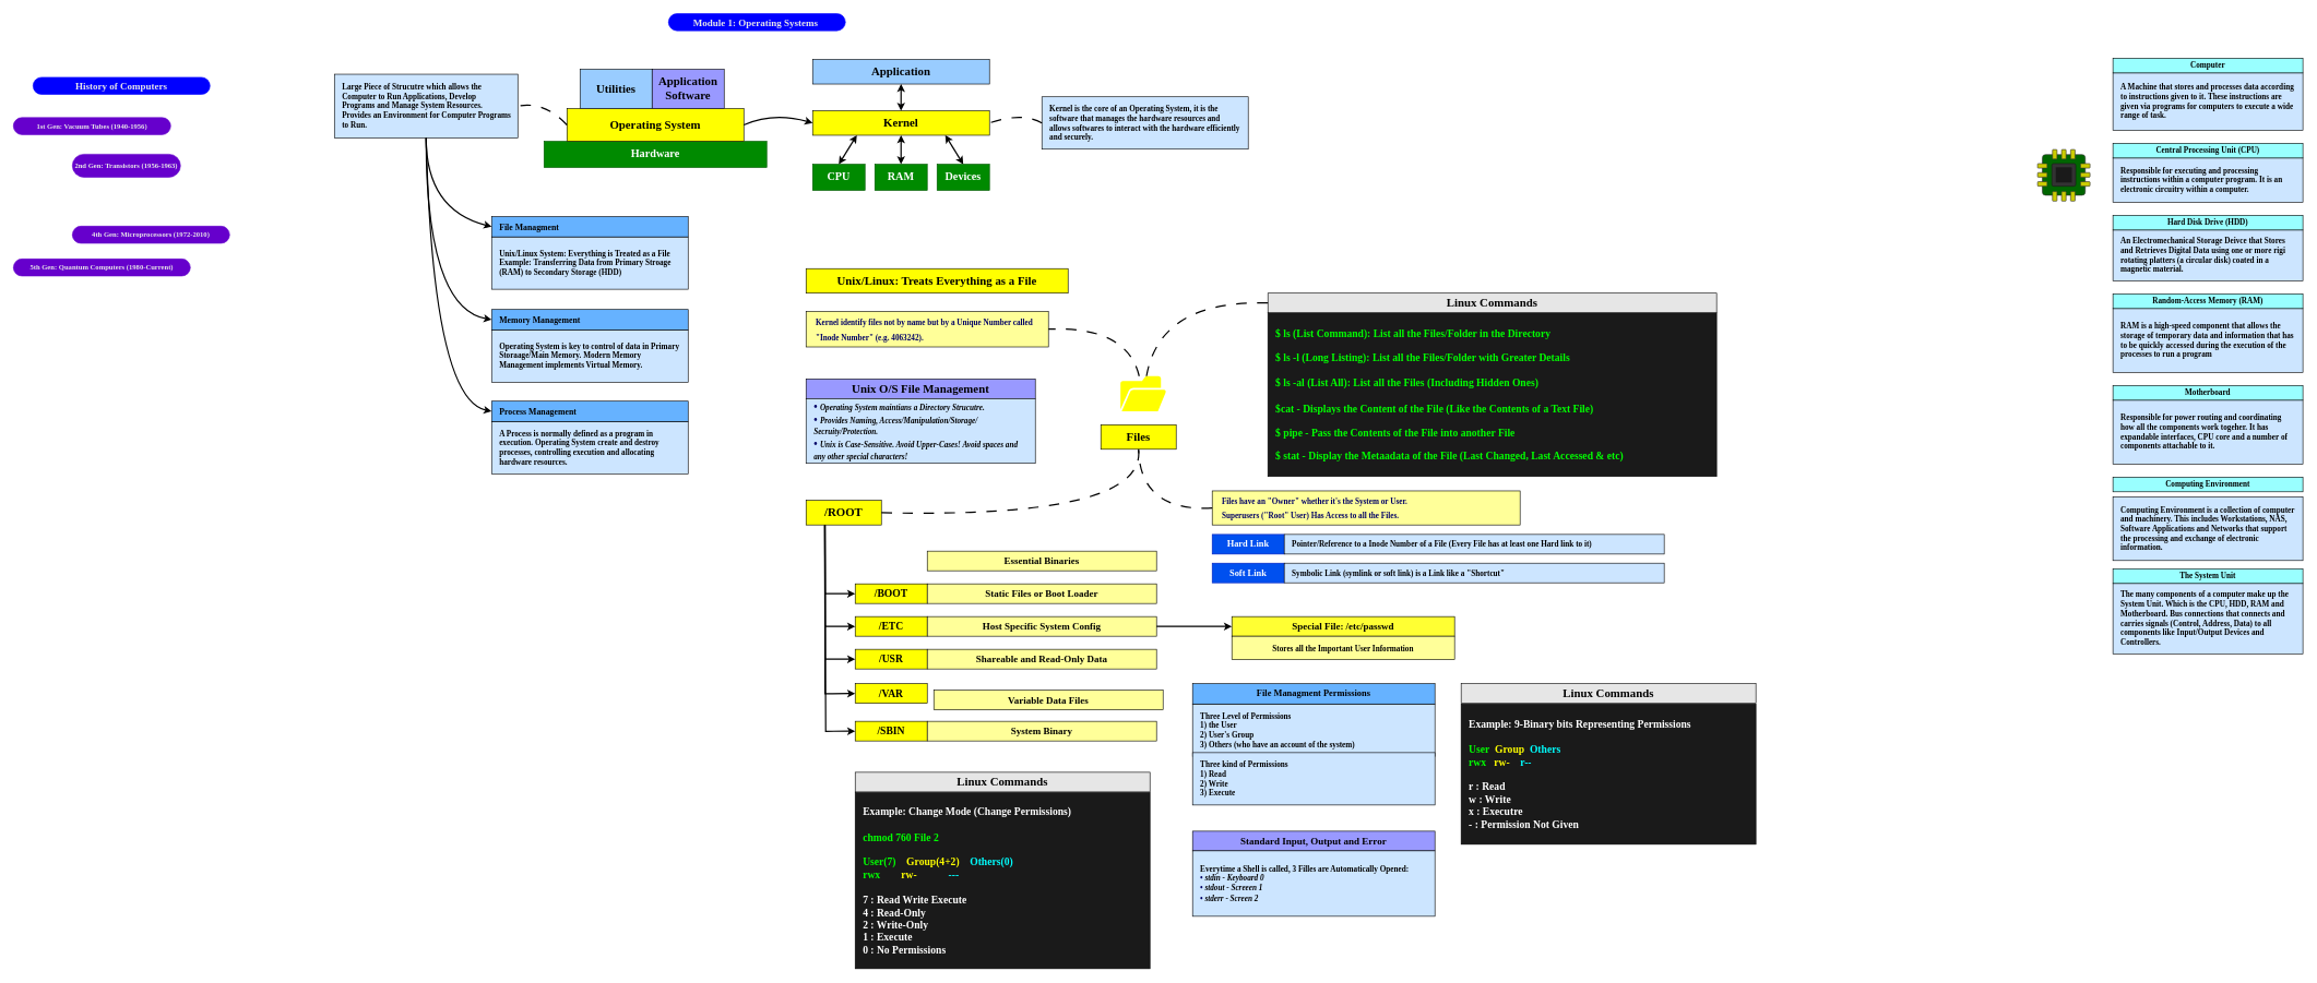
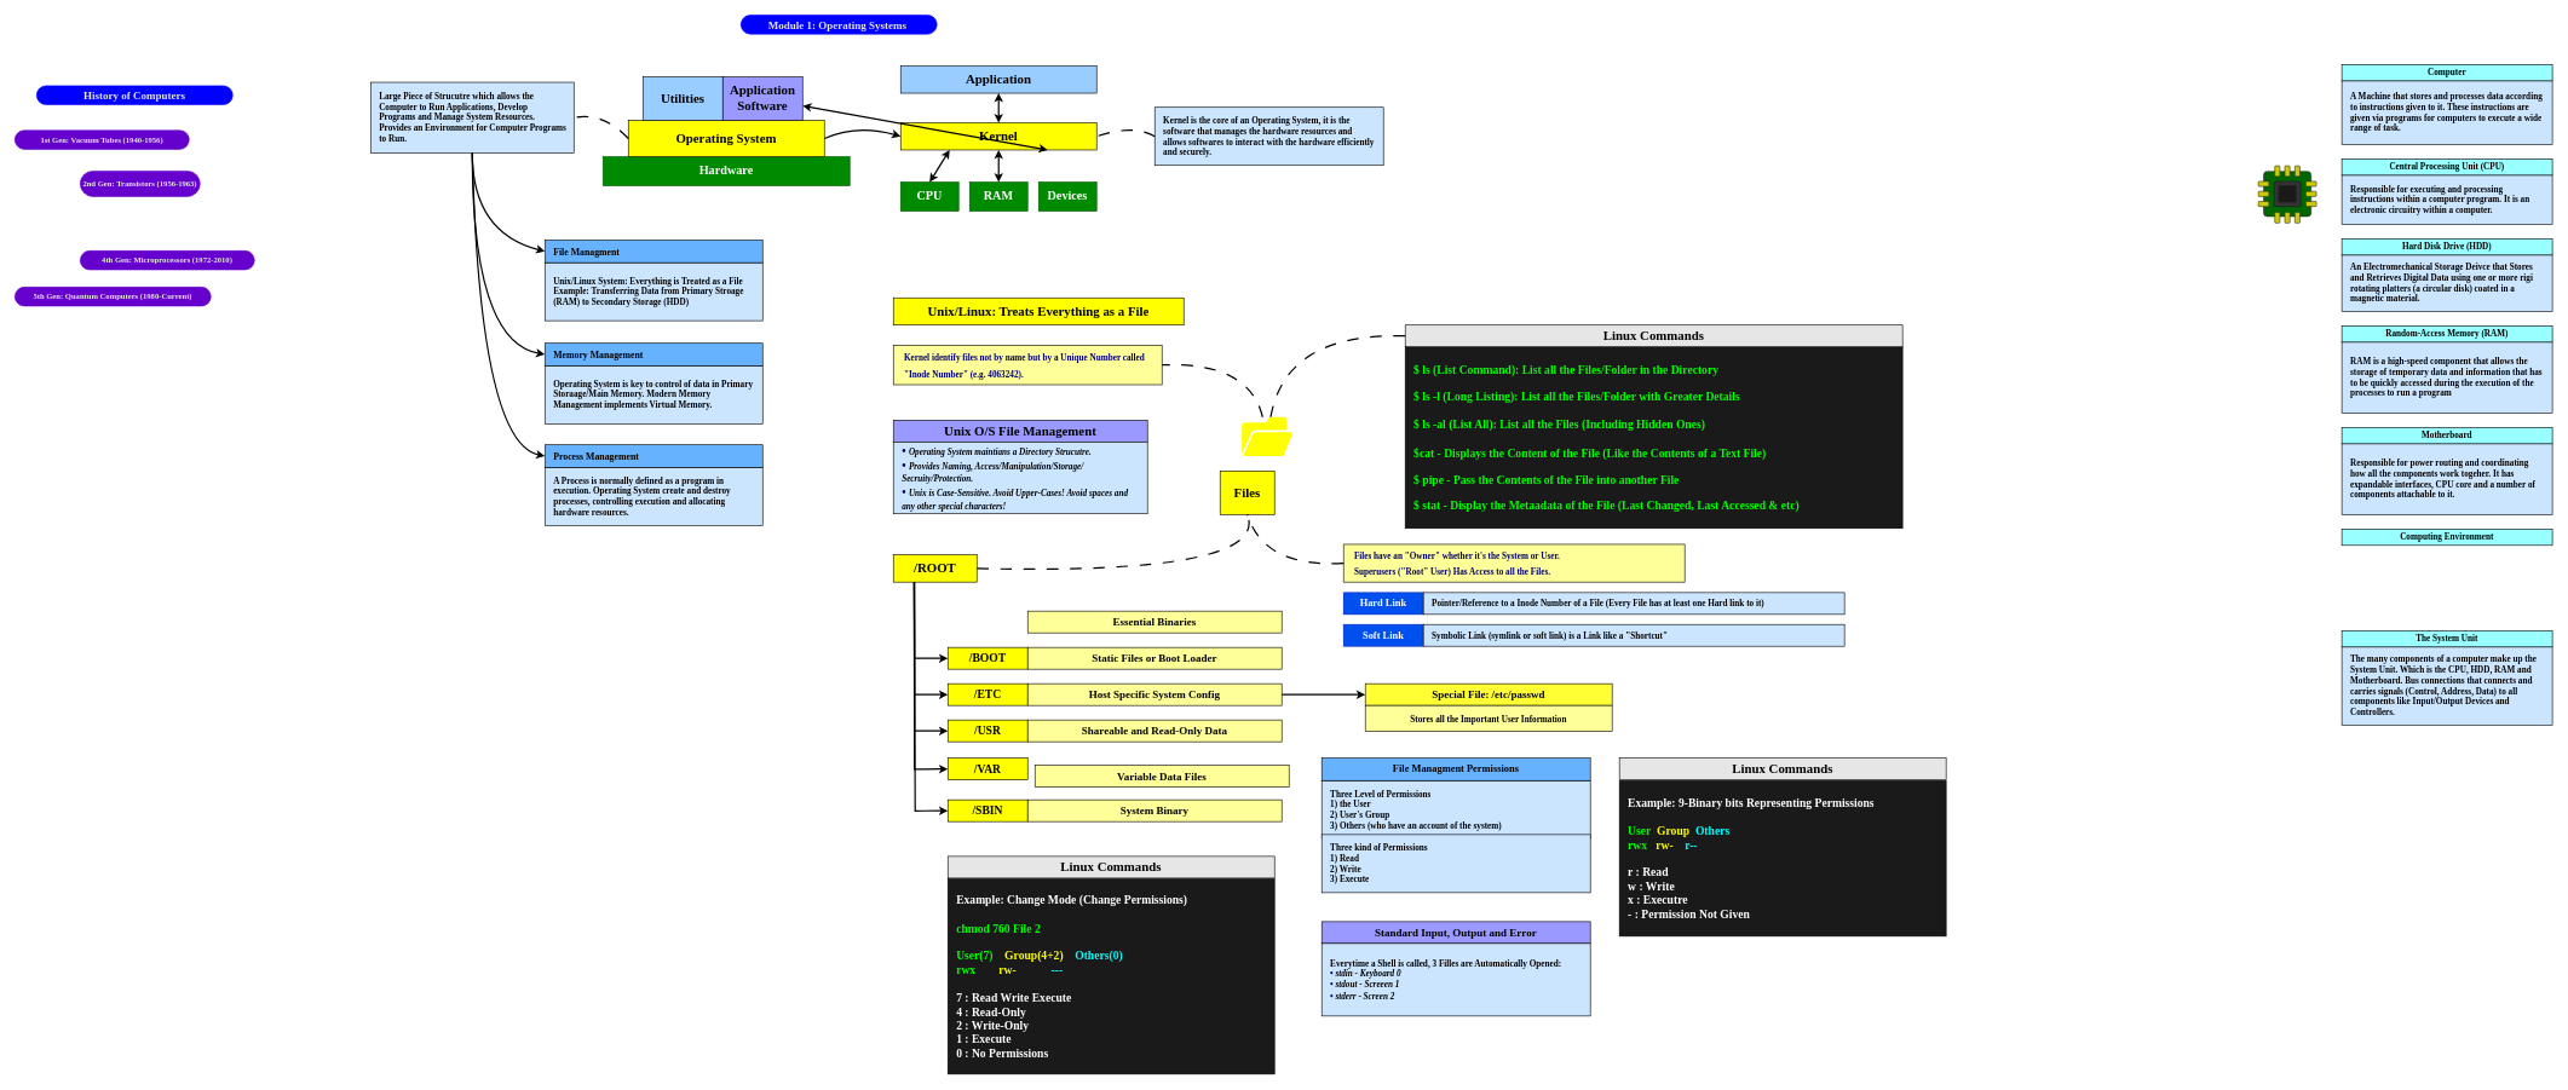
- <mxCell id="51" value="" style="endArrow=classic;html=1;rounded=0;entryX=0.5;entryY=0;entryDx=0;entryDy=0;exitX=0.75;exitY=1;exitDx=0;exitDy=0;startArrow=classic;startFill=1;strokeWidth=2;" edge="1" parent="1" source="45" target="48"><mxGeometry width="50" height="50" relative="1" as="geometry"><mxPoint x="1385" y="216" as="sourcePoint" /><mxPoint x="1385" y="260" as="targetPoint" /></mxGeometry></mxCell>
+ <mxCell id="51" value="" style="endArrow=classic;html=1;rounded=0;exitX=0.75;exitY=1;exitDx=0;exitDy=0;startArrow=classic;startFill=1;strokeWidth=2;" edge="1" parent="1" source="45" target="41"><mxGeometry width="50" height="50" relative="1" as="geometry"><mxPoint x="1385" y="216" as="sourcePoint" /><mxPoint x="1385" y="260" as="targetPoint" /></mxGeometry></mxCell>
- <mxCell id="85" value="&lt;font face=&quot;Comic Sans MS&quot;&gt;&lt;b&gt;Files&lt;/b&gt;&lt;/font&gt;" style="rounded=0;whiteSpace=wrap;html=1;fillColor=#FFFF00;fontColor=#000000;strokeColor=#000000;fontSize=18;" vertex="1" parent="1"><mxGeometry x="1680" y="647.99" width="115" height="37.5" as="geometry" /></mxCell>
+ <mxCell id="85" value="&lt;font face=&quot;Comic Sans MS&quot;&gt;&lt;b&gt;Files&lt;/b&gt;&lt;/font&gt;" style="rounded=0;whiteSpace=wrap;html=1;fillColor=#FFFF00;fontColor=#000000;strokeColor=#000000;fontSize=18;" vertex="1" parent="1"><mxGeometry x="1680" y="647.99" width="75" height="60" as="geometry" /></mxCell>
- <mxCell id="29" value="&lt;font face=&quot;Comic Sans MS&quot;&gt;&lt;b&gt;Computing Environment is a collection of computer and machinery. This includes Workstations, NAS, Software Applications and Networks that support the processing and exchange of electronic information.&lt;/b&gt;&lt;/font&gt;" style="rounded=0;whiteSpace=wrap;html=1;fillColor=#CCE5FF;fontColor=#000000;strokeColor=#000000;align=left;spacing=12;" parent="1" vertex="1"><mxGeometry x="3225" y="758" width="290" height="97.5" as="geometry" /></mxCell>
